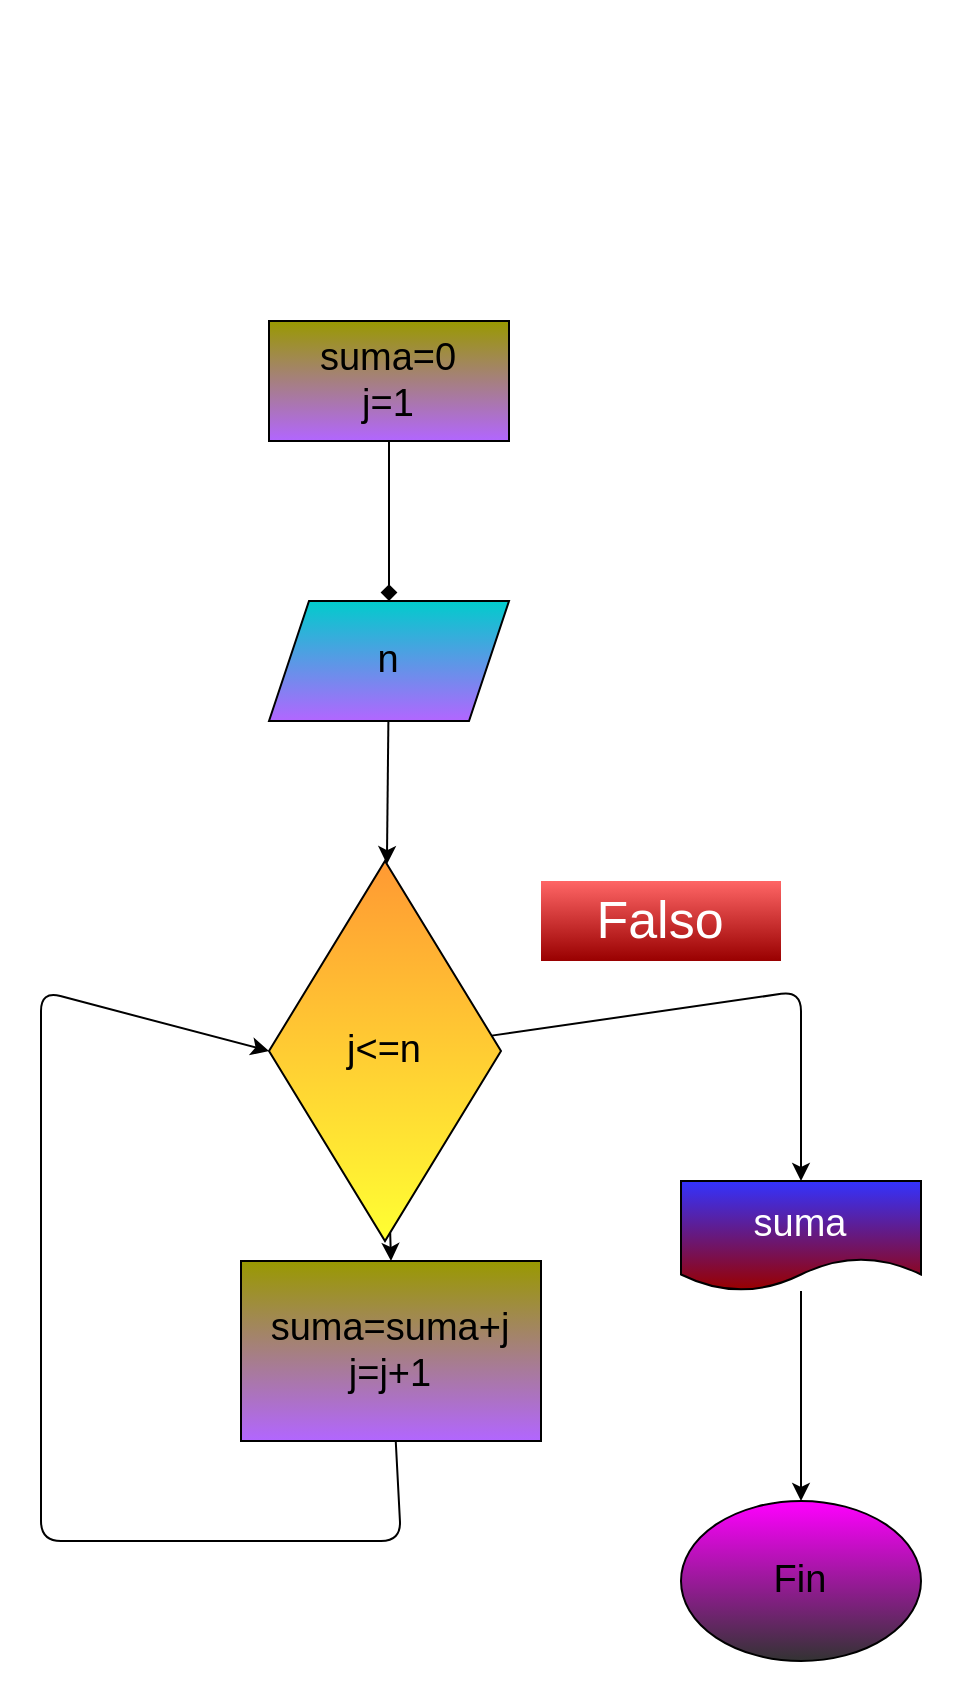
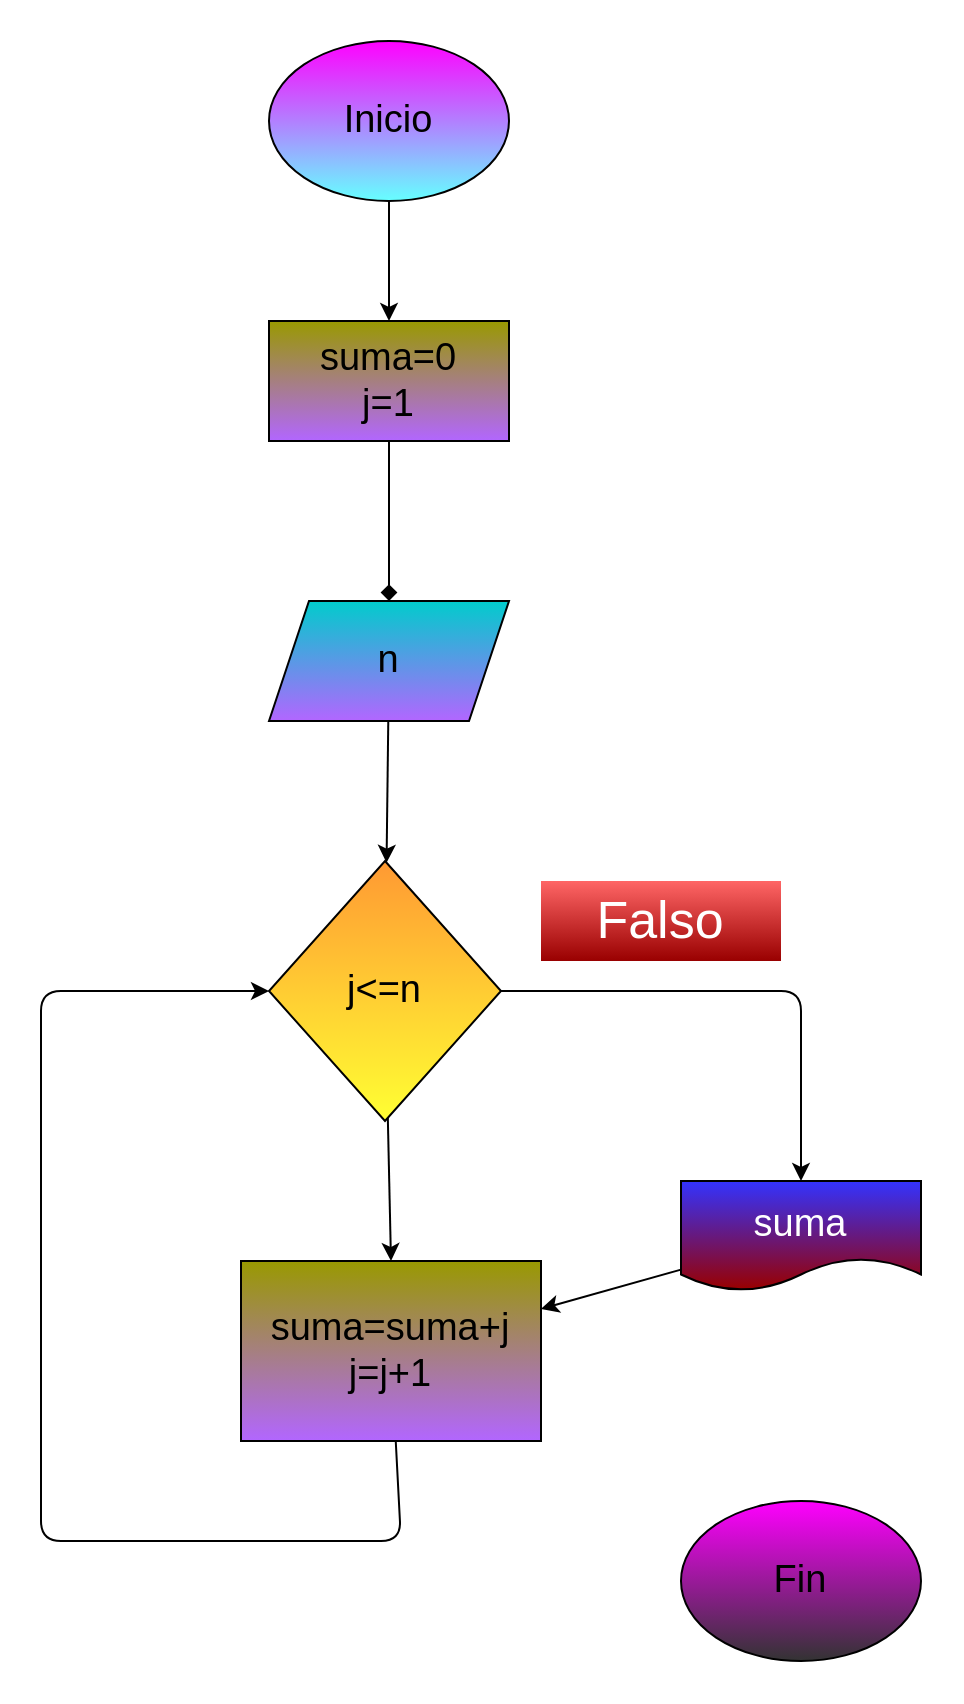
+ <mxCell id="3" value="Inicio" style="ellipse;whiteSpace=wrap;html=1;fontSize=19;gradientColor=#66FFFF;fillColor=#FF00FF;" vertex="1" parent="1"><mxGeometry x="134" y="20" width="120" height="80" as="geometry" /></mxCell>
+ <mxCell id="2" style="edgeStyle=none;html=1;fontSize=19;" edge="1" parent="1" source="3" target="6"><mxGeometry relative="1" as="geometry" /></mxCell>
- <mxCell id="11" value="&lt;font color=&quot;#000000&quot;&gt;j&amp;lt;=n&lt;/font&gt;" style="rhombus;whiteSpace=wrap;html=1;fontSize=19;fillColor=#FF9933;rounded=0;gradientColor=#FFFF33;" vertex="1" parent="1"><mxGeometry x="134" y="430" width="116" height="190" as="geometry" /></mxCell>
+ <mxCell id="11" value="&lt;font color=&quot;#000000&quot;&gt;j&amp;lt;=n&lt;/font&gt;" style="rhombus;whiteSpace=wrap;html=1;fontSize=19;fillColor=#FF9933;rounded=0;gradientColor=#FFFF33;" vertex="1" parent="1"><mxGeometry x="134" y="430" width="116" height="130" as="geometry" /></mxCell>
- <mxCell id="15" style="edgeStyle=none;html=1;entryX=0.5;entryY=0;entryDx=0;entryDy=0;fontSize=19;fontColor=#FFFFFF;" edge="1" parent="1" source="16" target="4"><mxGeometry relative="1" as="geometry" /></mxCell>
+ <mxCell id="15" style="edgeStyle=none;html=1;fontSize=19;fontColor=#FFFFFF;" edge="1" parent="1" source="16" target="13"><mxGeometry relative="1" as="geometry" /></mxCell>
